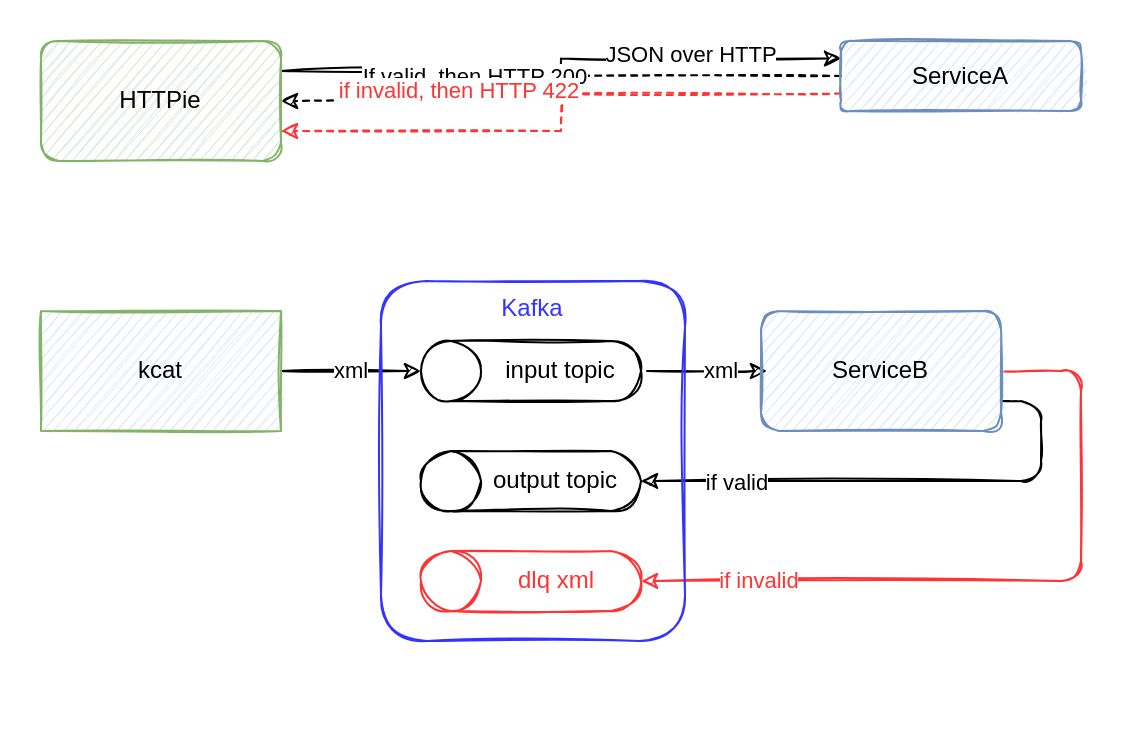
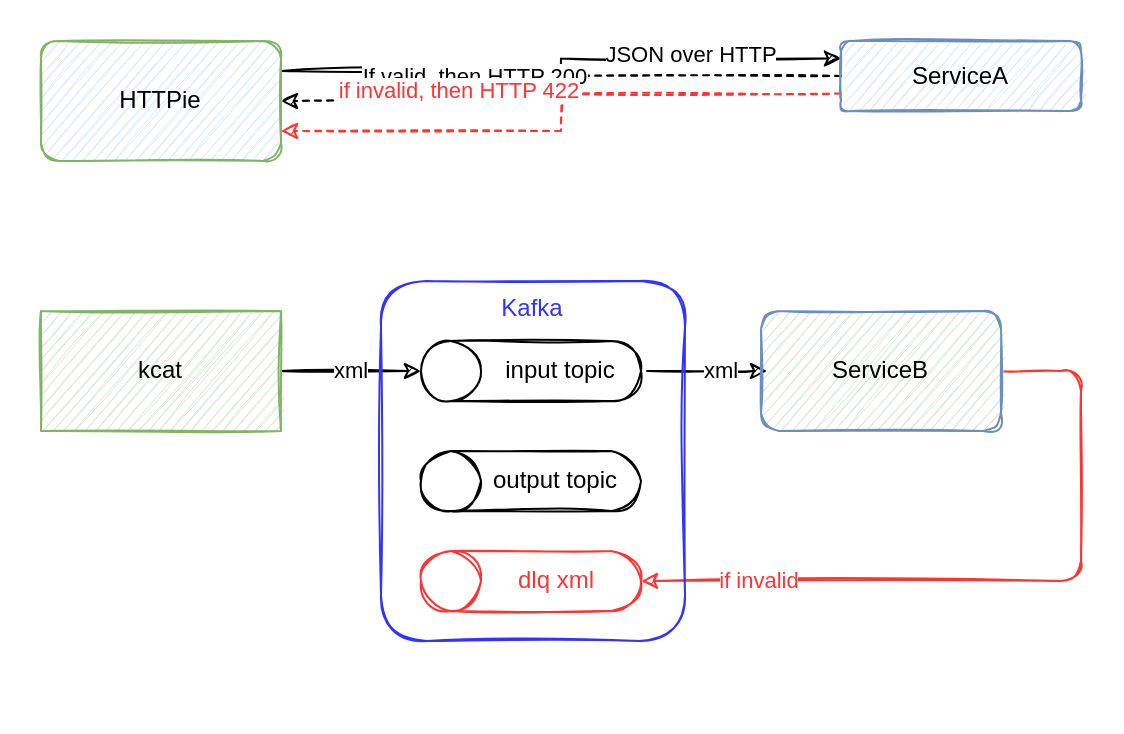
- <mxCell id="4" value="HTTPie" style="rounded=1;whiteSpace=wrap;html=1;sketch=1;fillColor=#d5e8d4;strokeColor=#82b366;" parent="1" vertex="1"><mxGeometry x="20" y="20" width="120" height="60" as="geometry" /></mxCell>
+ <mxCell id="4" value="HTTPie" style="rounded=1;whiteSpace=wrap;html=1;sketch=1;fillColor=#dae8fc;strokeColor=#82b366;" parent="1" vertex="1"><mxGeometry x="20" y="20" width="120" height="60" as="geometry" /></mxCell>
- <mxCell id="11" value="kcat" style="rounded=0;whiteSpace=wrap;html=1;sketch=1;fillColor=#dae8fc;strokeColor=#82b366;" parent="1" vertex="1"><mxGeometry x="20" y="155" width="120" height="60" as="geometry" /></mxCell>
+ <mxCell id="11" value="kcat" style="rounded=0;whiteSpace=wrap;html=1;sketch=1;fillColor=#d5e8d4;strokeColor=#82b366;" parent="1" vertex="1"><mxGeometry x="20" y="155" width="120" height="60" as="geometry" /></mxCell>
- <mxCell id="21" value="ServiceB" style="rounded=1;whiteSpace=wrap;html=1;sketch=1;fillColor=#dae8fc;strokeColor=#6c8ebf;" parent="1" vertex="1"><mxGeometry x="380" y="155" width="120" height="60" as="geometry" /></mxCell>
+ <mxCell id="21" value="ServiceB" style="rounded=1;whiteSpace=wrap;html=1;sketch=1;fillColor=#d5e8d4;strokeColor=#6c8ebf;" parent="1" vertex="1"><mxGeometry x="380" y="155" width="120" height="60" as="geometry" /></mxCell>
- <mxCell id="17" style="edgeStyle=orthogonalEdgeStyle;rounded=1;sketch=1;orthogonalLoop=1;jettySize=auto;html=1;entryX=1;entryY=0.5;entryDx=0;entryDy=0;fontColor=#FF3333;startArrow=none;startFill=0;endArrow=classic;endFill=1;exitX=1;exitY=0.75;exitDx=0;exitDy=0;shadow=0;" parent="1" source="21" target="24" edge="1"><mxGeometry relative="1" as="geometry"><Array as="points"><mxPoint x="520" y="200" /><mxPoint x="520" y="240" /></Array></mxGeometry></mxCell>
- <mxCell id="18" value="&lt;font color=&quot;#000000&quot;&gt;if valid&lt;/font&gt;" style="edgeLabel;html=1;align=center;verticalAlign=middle;resizable=0;points=[];fontColor=#FF3333;" parent="17" vertex="1" connectable="0"><mxGeometry x="0.586" relative="1" as="geometry"><mxPoint x="-7" as="offset" /></mxGeometry></mxCell>
